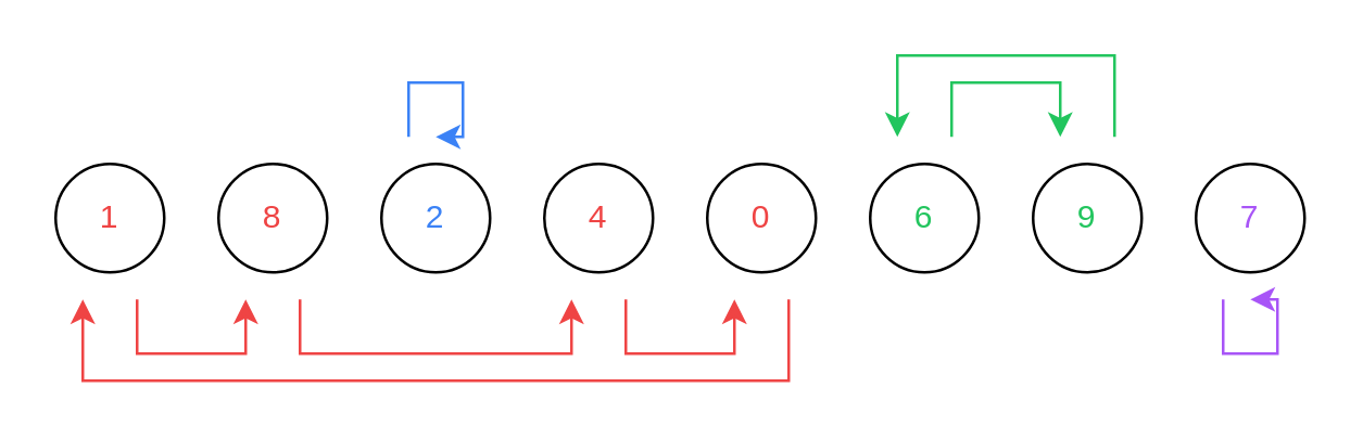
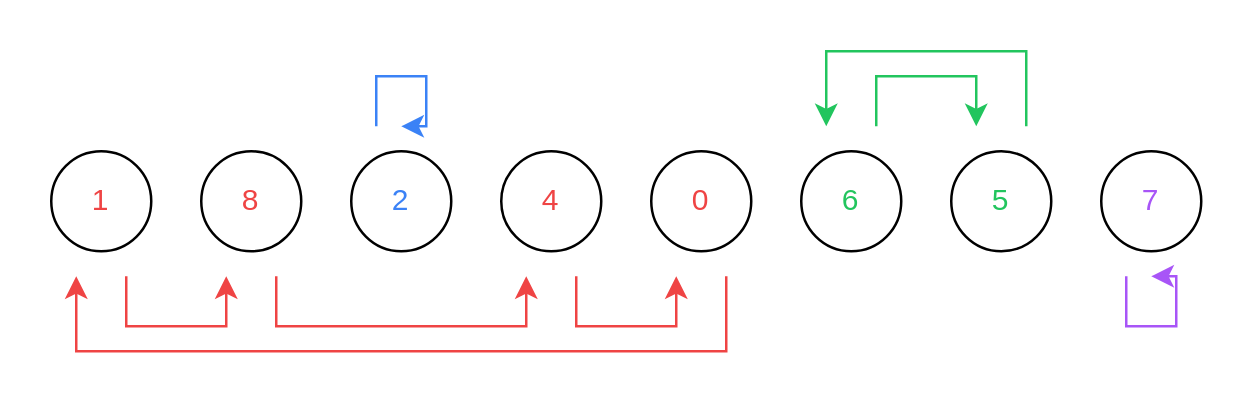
- <mxCell id="8" value="9" style="ellipse;whiteSpace=wrap;html=1;aspect=fixed;fillColor=none;fontColor=#22c55e;" parent="1" vertex="1"><mxGeometry x="380" y="60" width="40" height="40" as="geometry" /></mxCell>
+ <mxCell id="8" value="5" style="ellipse;whiteSpace=wrap;html=1;aspect=fixed;fillColor=none;fontColor=#22c55e;" parent="1" vertex="1"><mxGeometry x="380" y="60" width="40" height="40" as="geometry" /></mxCell>
